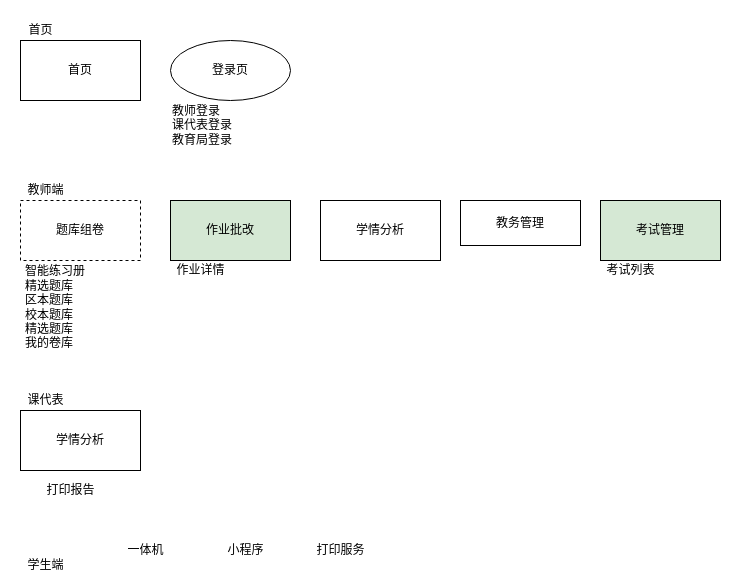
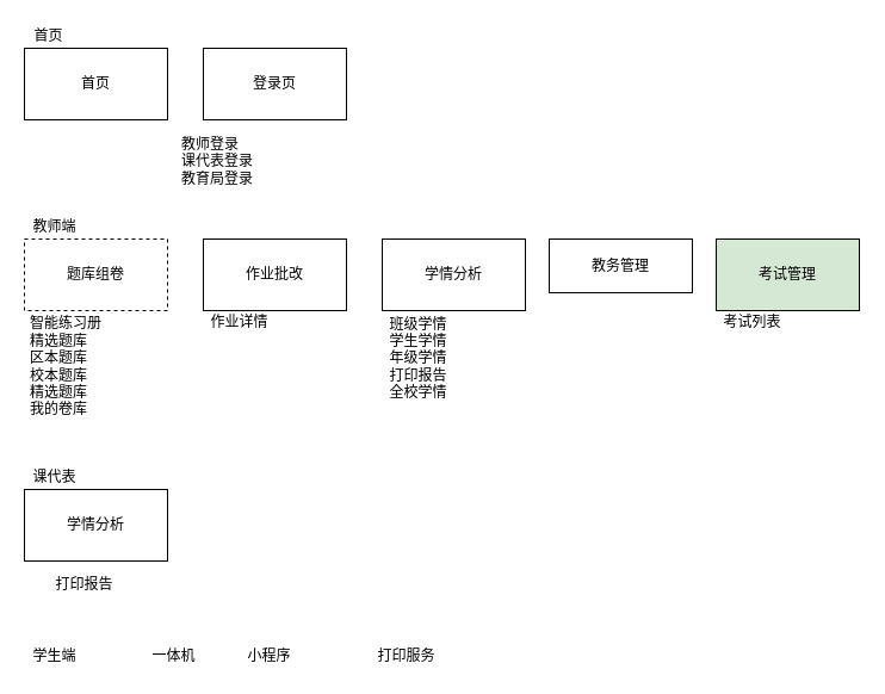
- <mxCell id="21" value="登录页" style="ellipse;whiteSpace=wrap;html=1;" parent="1" vertex="1"><mxGeometry x="170" y="40" width="120" height="60" as="geometry" /></mxCell>
+ <mxCell id="21" value="登录页" style="whiteSpace=wrap;html=1;" parent="1" vertex="1"><mxGeometry x="170" y="40" width="120" height="60" as="geometry" /></mxCell>
- <mxCell id="22" value="教师登录&lt;br&gt;课代表登录&lt;br&gt;教育局登录" style="text;html=1;align=left;verticalAlign=middle;resizable=0;points=[];autosize=1;strokeColor=none;fillColor=none;" parent="1" vertex="1"><mxGeometry x="170" y="100" width="80" height="50" as="geometry" /></mxCell>
+ <mxCell id="22" value="教师登录&lt;br&gt;课代表登录&lt;br&gt;教育局登录" style="text;html=1;align=left;verticalAlign=middle;resizable=0;points=[];autosize=1;strokeColor=none;fillColor=none;" parent="1" vertex="1"><mxGeometry x="150" y="110" width="80" height="50" as="geometry" /></mxCell>
- <mxCell id="3" value="作业批改" style="whiteSpace=wrap;html=1;fillColor=#d5e8d4;" parent="1" vertex="1"><mxGeometry x="170" y="200" width="120" height="60" as="geometry" /></mxCell>
+ <mxCell id="3" value="作业批改" style="whiteSpace=wrap;html=1;" parent="1" vertex="1"><mxGeometry x="170" y="200" width="120" height="60" as="geometry" /></mxCell>
+ <mxCell id="15" value="班级学情&lt;br&gt;学生学情&lt;br&gt;年级学情&lt;br&gt;打印报告&lt;br&gt;全校学情&lt;br&gt;" style="text;html=1;align=center;verticalAlign=middle;resizable=0;points=[];autosize=1;strokeColor=none;fillColor=none;" parent="1" vertex="1"><mxGeometry x="320" y="260" width="60" height="80" as="geometry" /></mxCell>
- <mxCell id="19" value="小程序" style="text;html=1;align=center;verticalAlign=middle;resizable=0;points=[];autosize=1;strokeColor=none;fillColor=none;" parent="1" vertex="1"><mxGeometry x="220" y="540" width="50" height="20" as="geometry" /></mxCell>
+ <mxCell id="19" value="小程序" style="text;html=1;align=center;verticalAlign=middle;resizable=0;points=[];autosize=1;strokeColor=none;fillColor=none;" parent="1" vertex="1"><mxGeometry x="200" y="540" width="50" height="20" as="geometry" /></mxCell>
- <mxCell id="11" value="学生端" style="text;html=1;align=center;verticalAlign=middle;resizable=0;points=[];autosize=1;strokeColor=none;fillColor=none;" parent="1" vertex="1"><mxGeometry x="20" y="555" width="50" height="20" as="geometry" /></mxCell>
+ <mxCell id="11" value="学生端" style="text;html=1;align=center;verticalAlign=middle;resizable=0;points=[];autosize=1;strokeColor=none;fillColor=none;" parent="1" vertex="1"><mxGeometry x="20" y="540" width="50" height="20" as="geometry" /></mxCell>
